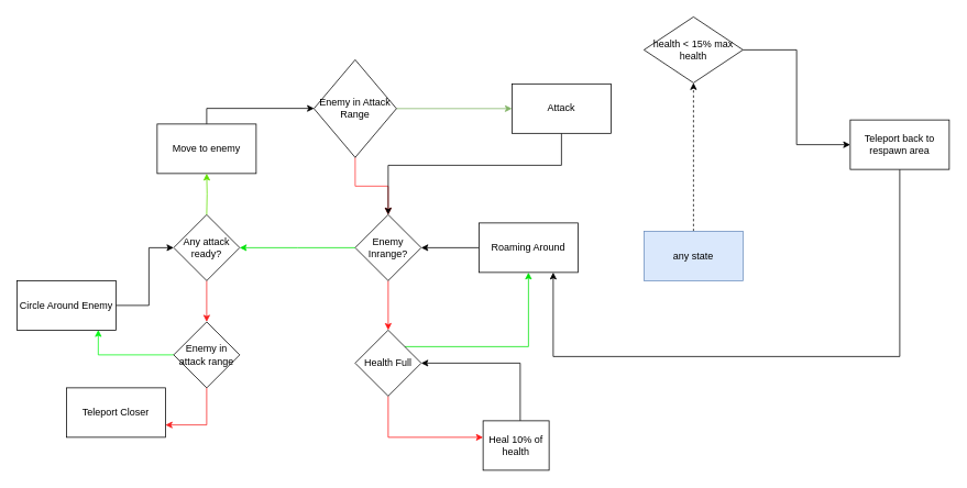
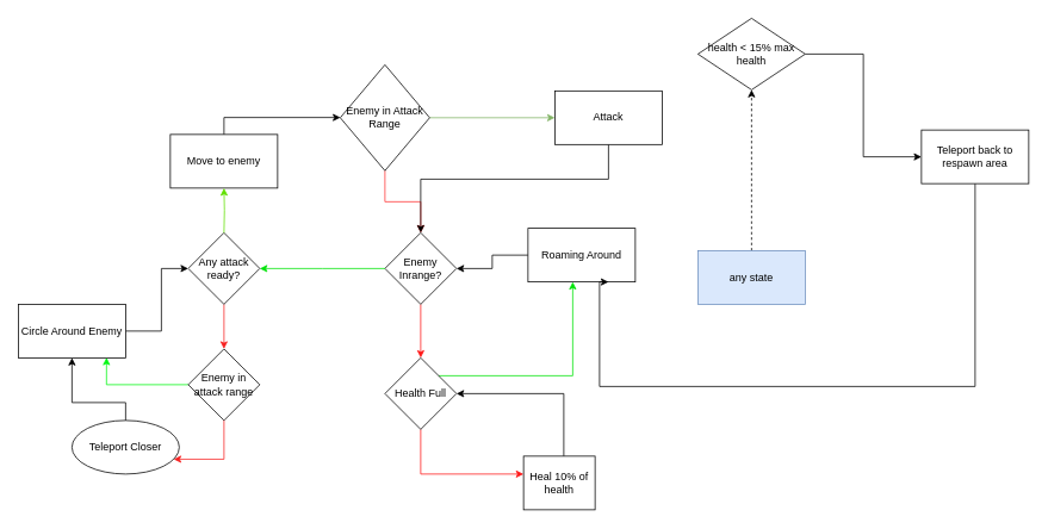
- <mxCell id="4" value="Roaming Around" style="rounded=0;whiteSpace=wrap;html=1;" parent="1" vertex="1"><mxGeometry x="580" y="270" width="120" height="60" as="geometry" /></mxCell>
+ <mxCell id="4" value="Roaming Around" style="rounded=0;whiteSpace=wrap;html=1;" parent="1" vertex="1"><mxGeometry x="590" y="255" width="120" height="60" as="geometry" /></mxCell>
+ <mxCell id="22" style="edgeStyle=orthogonalEdgeStyle;rounded=0;orthogonalLoop=1;jettySize=auto;html=1;" parent="1" source="23" target="8" edge="1"><mxGeometry relative="1" as="geometry"><Array as="points"><mxPoint x="140" y="450" /><mxPoint x="80" y="450" /></Array></mxGeometry></mxCell>
- <mxCell id="23" value="Teleport Closer" style="rounded=0;whiteSpace=wrap;html=1;" parent="1" vertex="1"><mxGeometry x="80" y="470" width="120" height="60" as="geometry" /></mxCell>
+ <mxCell id="23" value="Teleport Closer" style="ellipse;whiteSpace=wrap;html=1;" parent="1" vertex="1"><mxGeometry x="80" y="470" width="120" height="60" as="geometry" /></mxCell>
